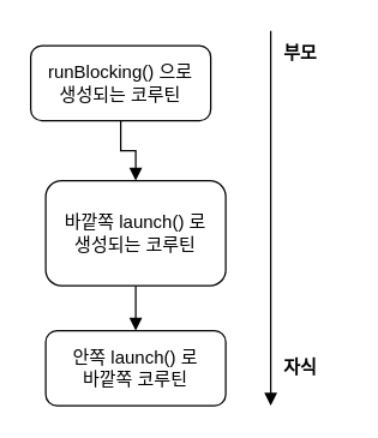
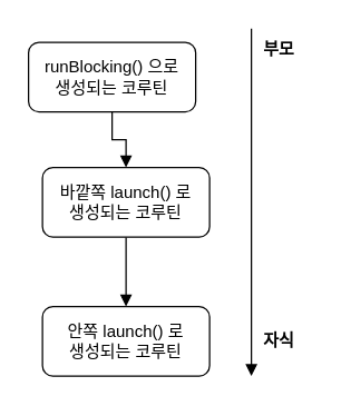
- <mxCell id="5" value="바깥쪽 launch() 로&lt;div&gt;생성되는 코루틴&lt;/div&gt;" style="rounded=1;whiteSpace=wrap;html=1;" vertex="1" parent="1"><mxGeometry x="30" y="120" width="120" height="70" as="geometry" /></mxCell>
+ <mxCell id="5" value="바깥쪽 launch() 로&lt;div&gt;생성되는 코루틴&lt;/div&gt;" style="rounded=1;whiteSpace=wrap;html=1;" vertex="1" parent="1"><mxGeometry x="30" y="120" width="120" height="50" as="geometry" /></mxCell>
- <mxCell id="6" value="안쪽 launch() 로&lt;div&gt;바깥쪽 코루틴&lt;/div&gt;" style="rounded=1;whiteSpace=wrap;html=1;" vertex="1" parent="1"><mxGeometry x="30" y="220" width="120" height="50" as="geometry" /></mxCell>
+ <mxCell id="6" value="안쪽 launch() 로&lt;div&gt;생성되는 코루틴&lt;/div&gt;" style="rounded=1;whiteSpace=wrap;html=1;" vertex="1" parent="1"><mxGeometry x="30" y="220" width="120" height="50" as="geometry" /></mxCell>
